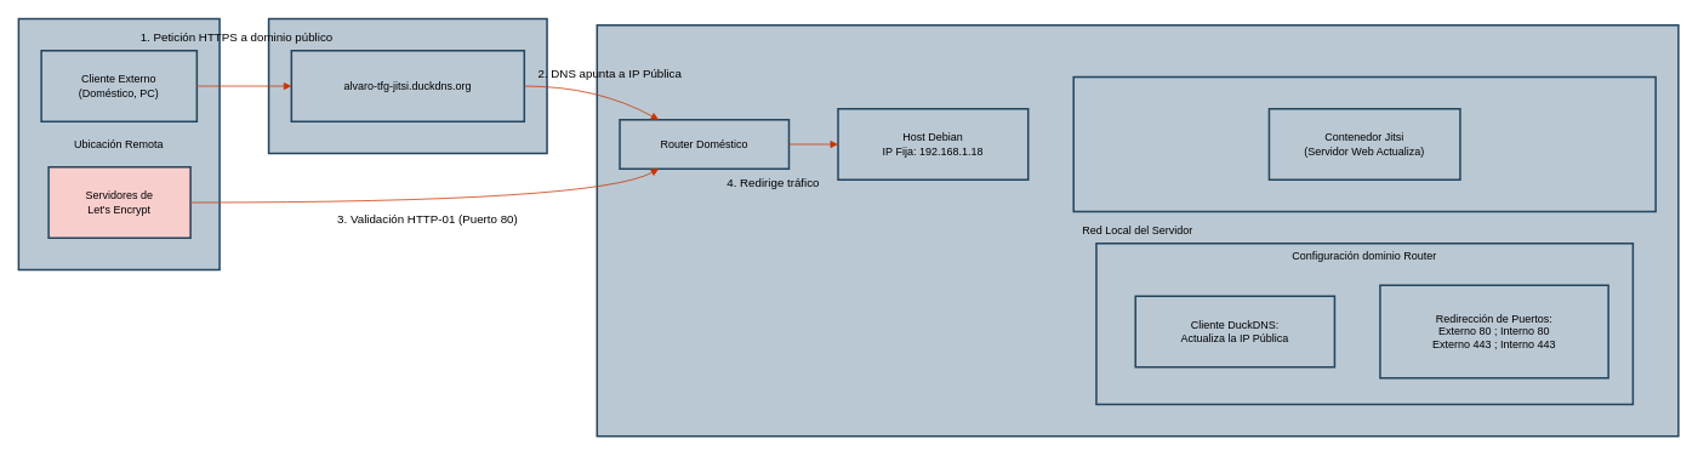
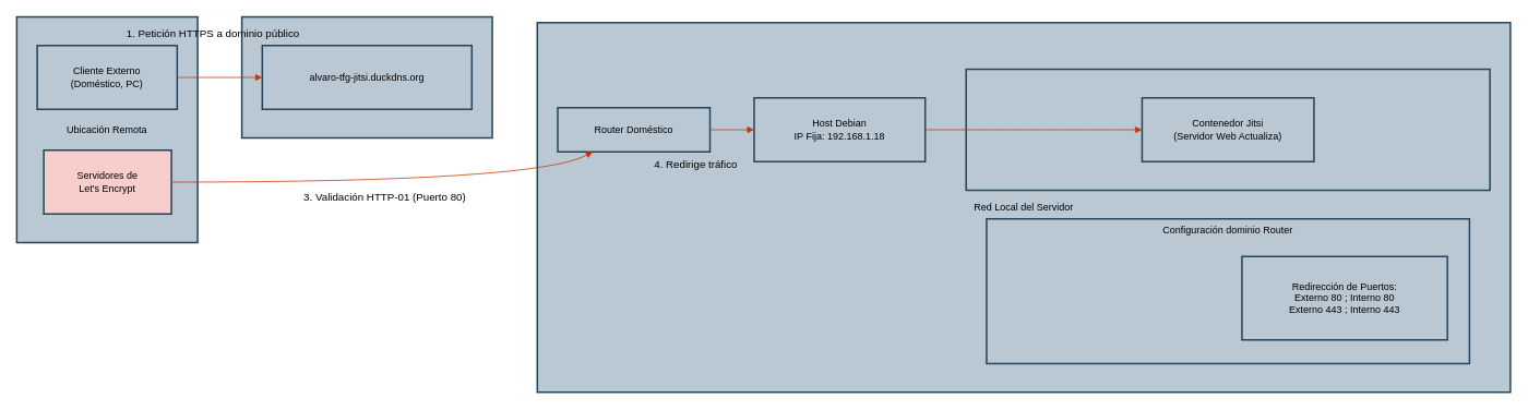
- <mxCell id="16" value="2. DNS apunta a IP Pública" style="curved=1;startArrow=none;endArrow=block;exitX=1;exitY=0.5;entryX=0.23;entryY=0;rounded=0;fillColor=#fa6800;strokeColor=#C73500;fontSize=13;labelBackgroundColor=none;" edge="1" parent="1" source="11" target="12"><mxGeometry x="0.089" y="19" relative="1" as="geometry"><Array as="points"><mxPoint x="656" y="94" /></Array><mxPoint as="offset" /></mxGeometry></mxCell>
+ <mxCell id="18" value="" style="curved=1;startArrow=none;endArrow=block;exitX=1;exitY=0.5;entryX=0;entryY=0.5;rounded=0;fillColor=#fa6800;strokeColor=#C73500;" edge="1" parent="1" source="13" target="14"><mxGeometry relative="1" as="geometry"><Array as="points" /></mxGeometry></mxCell>
- <mxCell id="5" value="Cliente DuckDNS:&#10;Actualiza la IP Pública" style="whiteSpace=wrap;strokeWidth=2;fillColor=#bac8d3;strokeColor=#23445d;" vertex="1" parent="4"><mxGeometry x="43" y="58" width="219" height="78" as="geometry" /></mxCell>
